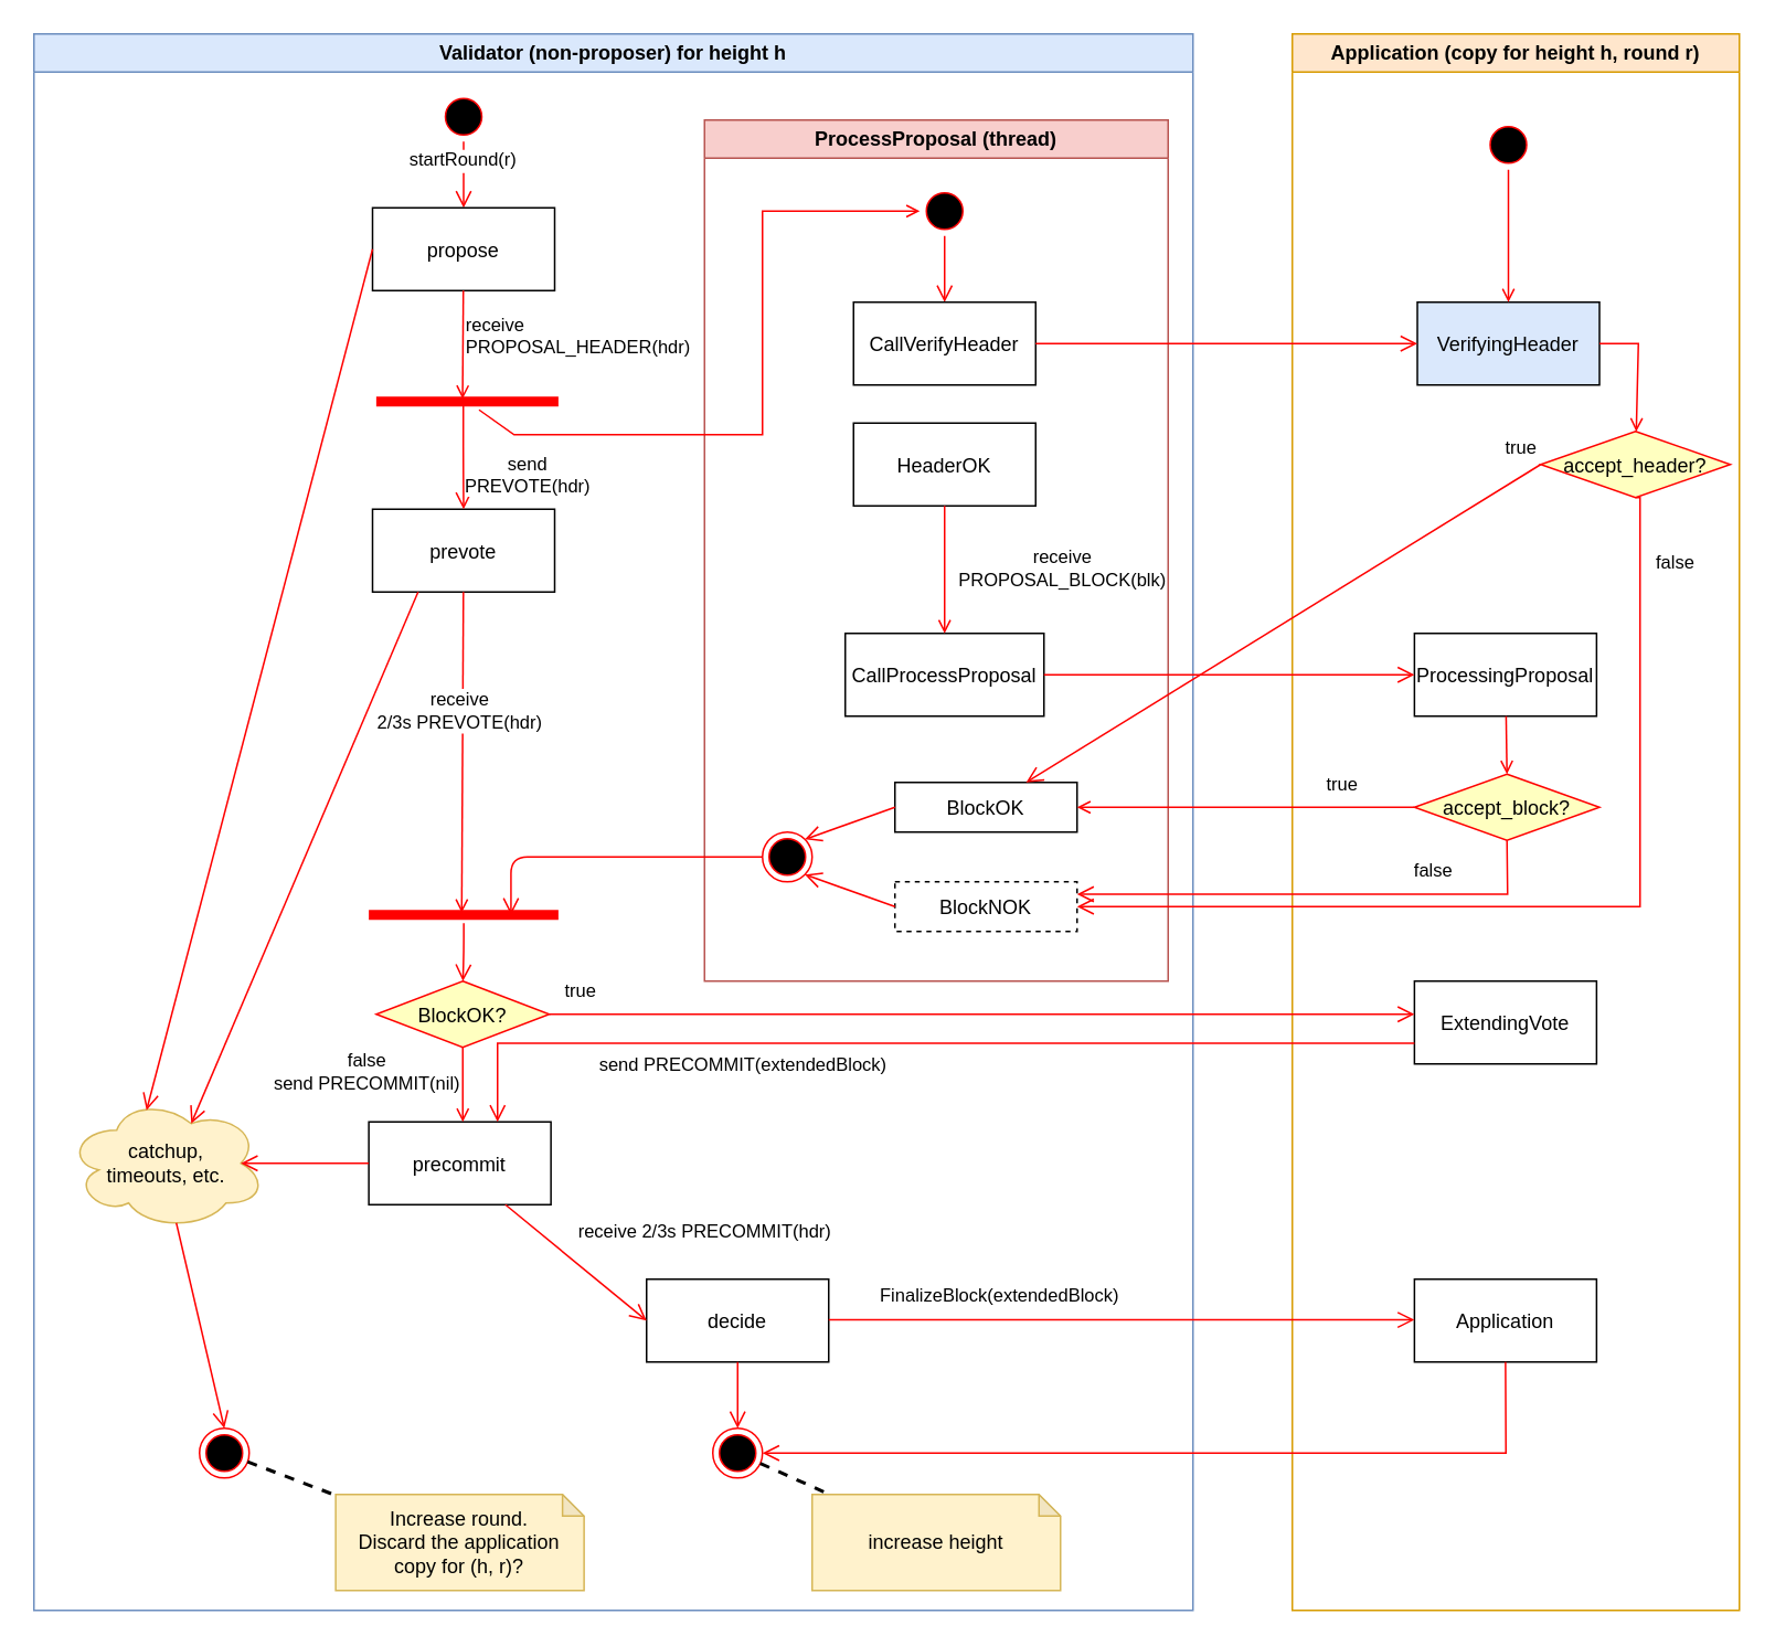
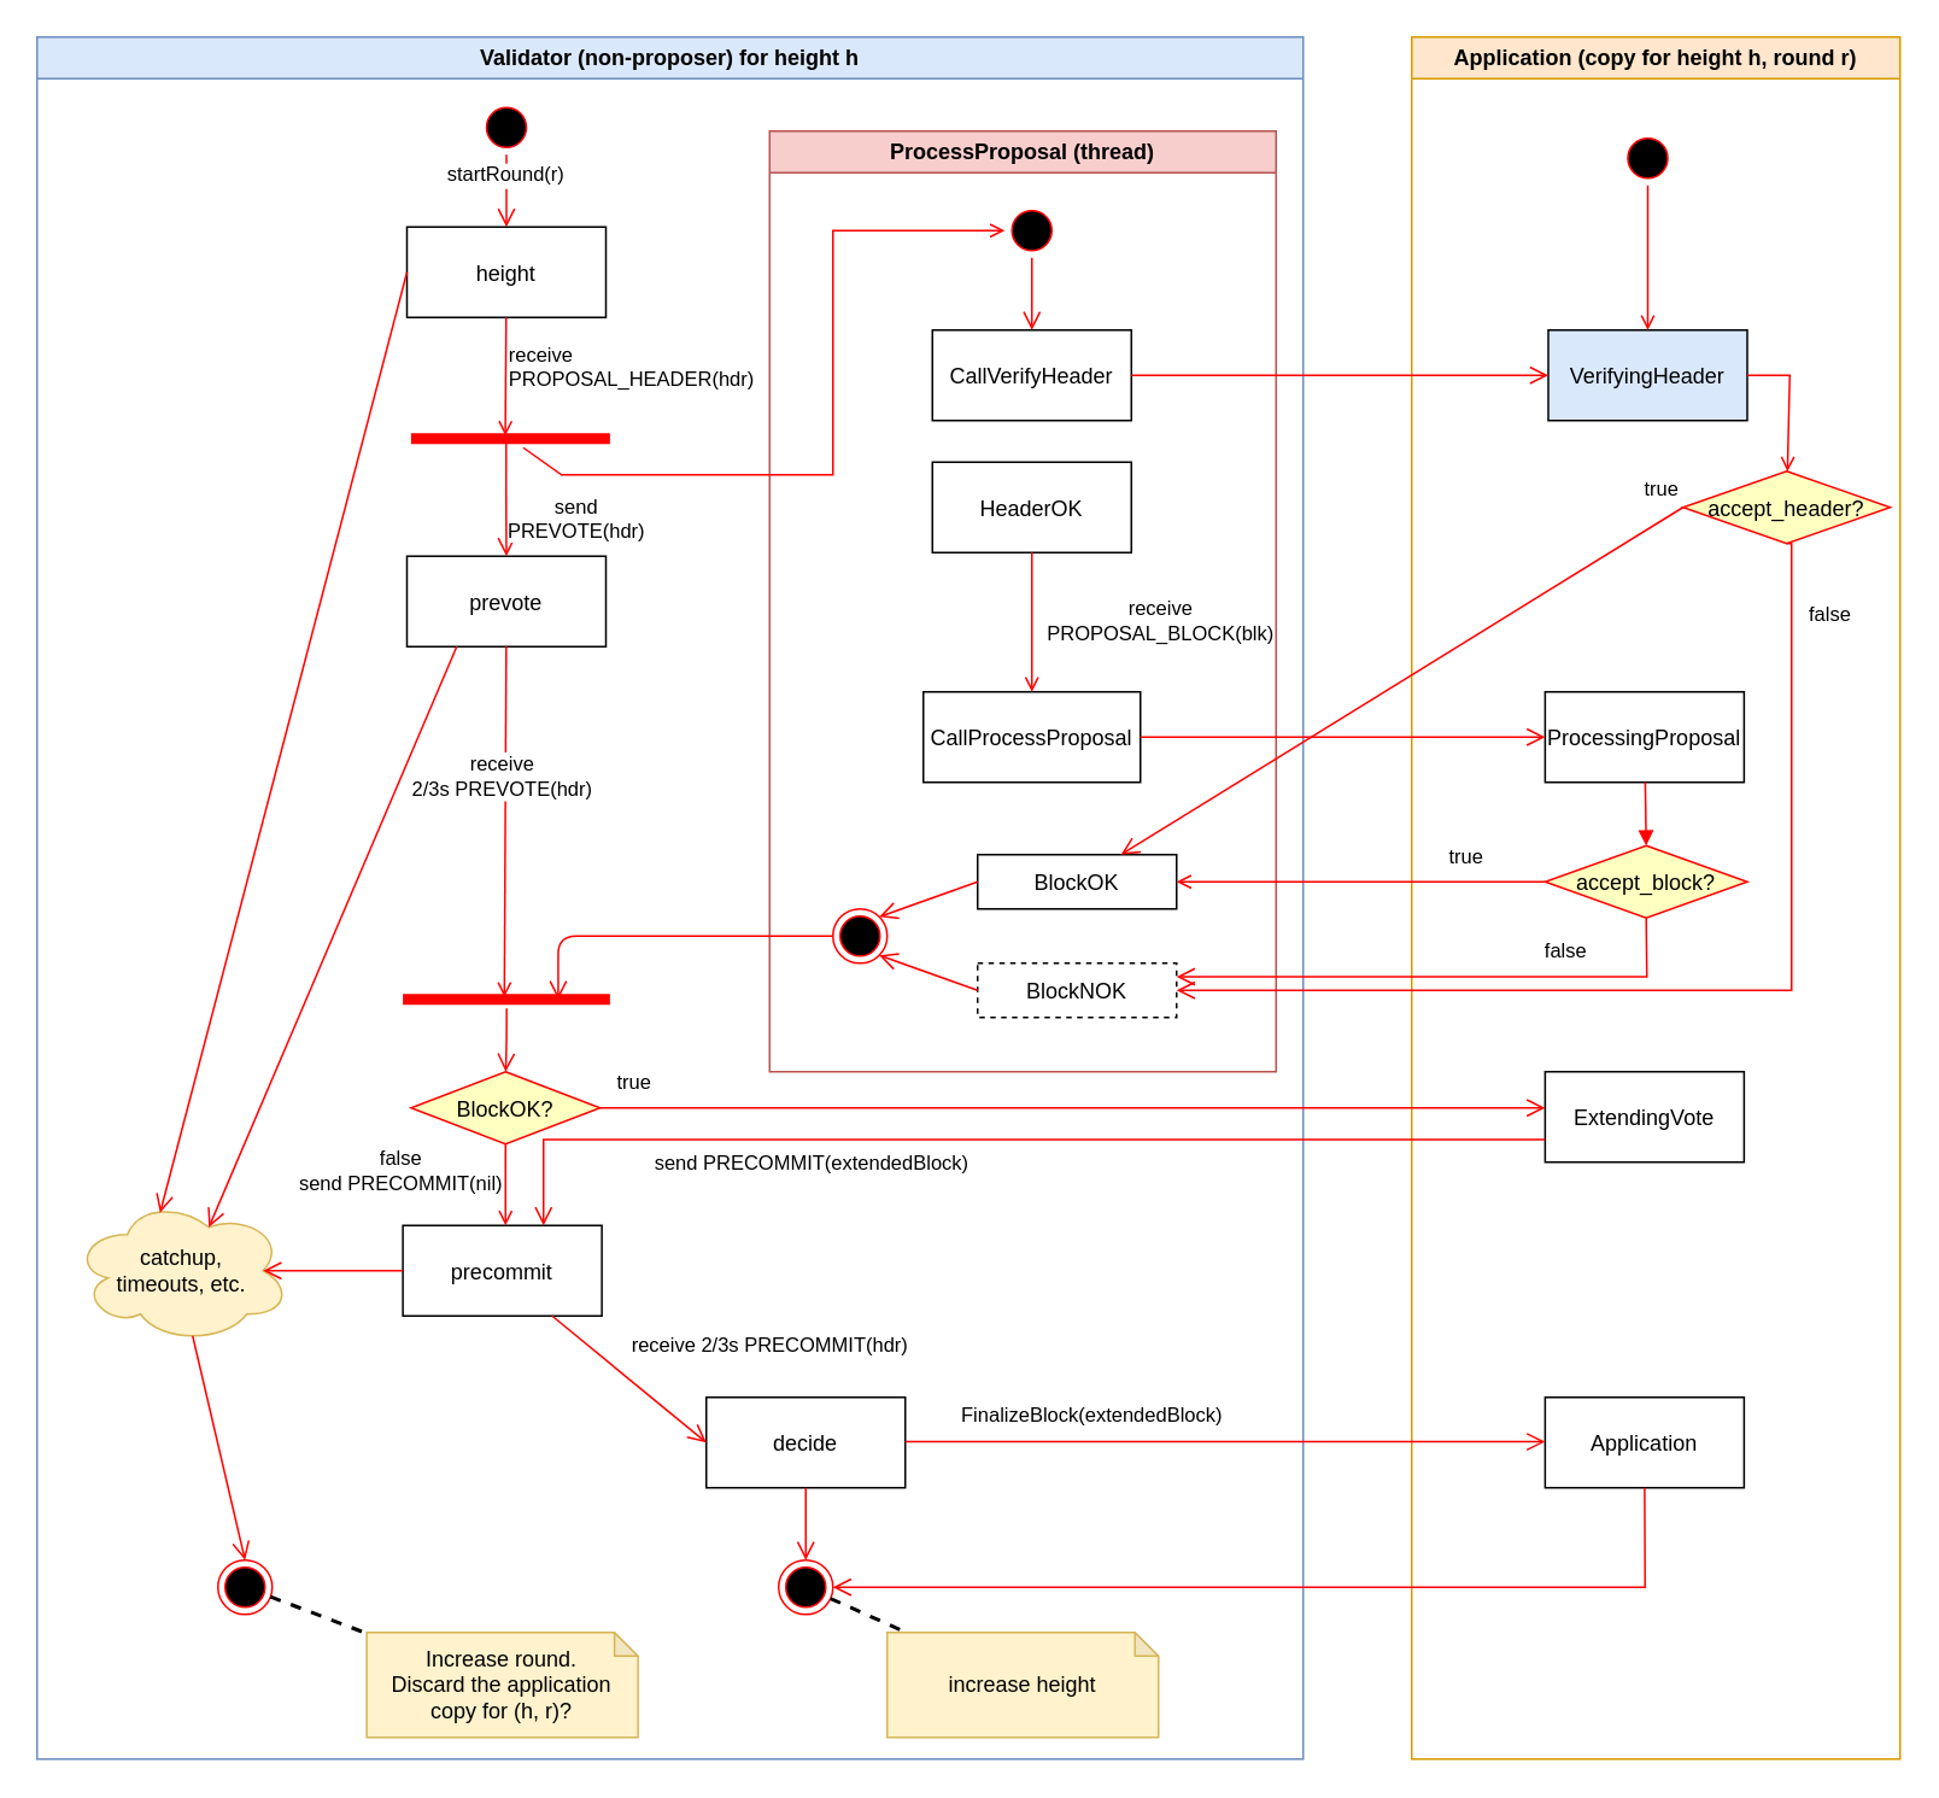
- <mxCell id="5" value="propose" style="" parent="2" vertex="1"><mxGeometry x="204.5" y="105" width="110" height="50" as="geometry" /></mxCell>
+ <mxCell id="5" value="height" style="" parent="2" vertex="1"><mxGeometry x="204.5" y="105" width="110" height="50" as="geometry" /></mxCell>
- <mxCell id="52" value="" style="endArrow=open;strokeColor=#FF0000;endFill=1;rounded=0;entryX=0.5;entryY=0;entryDx=0;entryDy=0;" edge="1" parent="44" source="50" target="51"><mxGeometry relative="1" as="geometry"><mxPoint x="157.5" y="402" as="sourcePoint" /><mxPoint x="184.59" y="455.13" as="targetPoint" /><Array as="points" /></mxGeometry></mxCell>
+ <mxCell id="52" value="" style="endArrow=block;strokeColor=#FF0000;endFill=1;rounded=0;entryX=0.5;entryY=0;entryDx=0;entryDy=0;" edge="1" parent="44" source="50" target="51"><mxGeometry relative="1" as="geometry"><mxPoint x="157.5" y="402" as="sourcePoint" /><mxPoint x="184.59" y="455.13" as="targetPoint" /><Array as="points" /></mxGeometry></mxCell>
